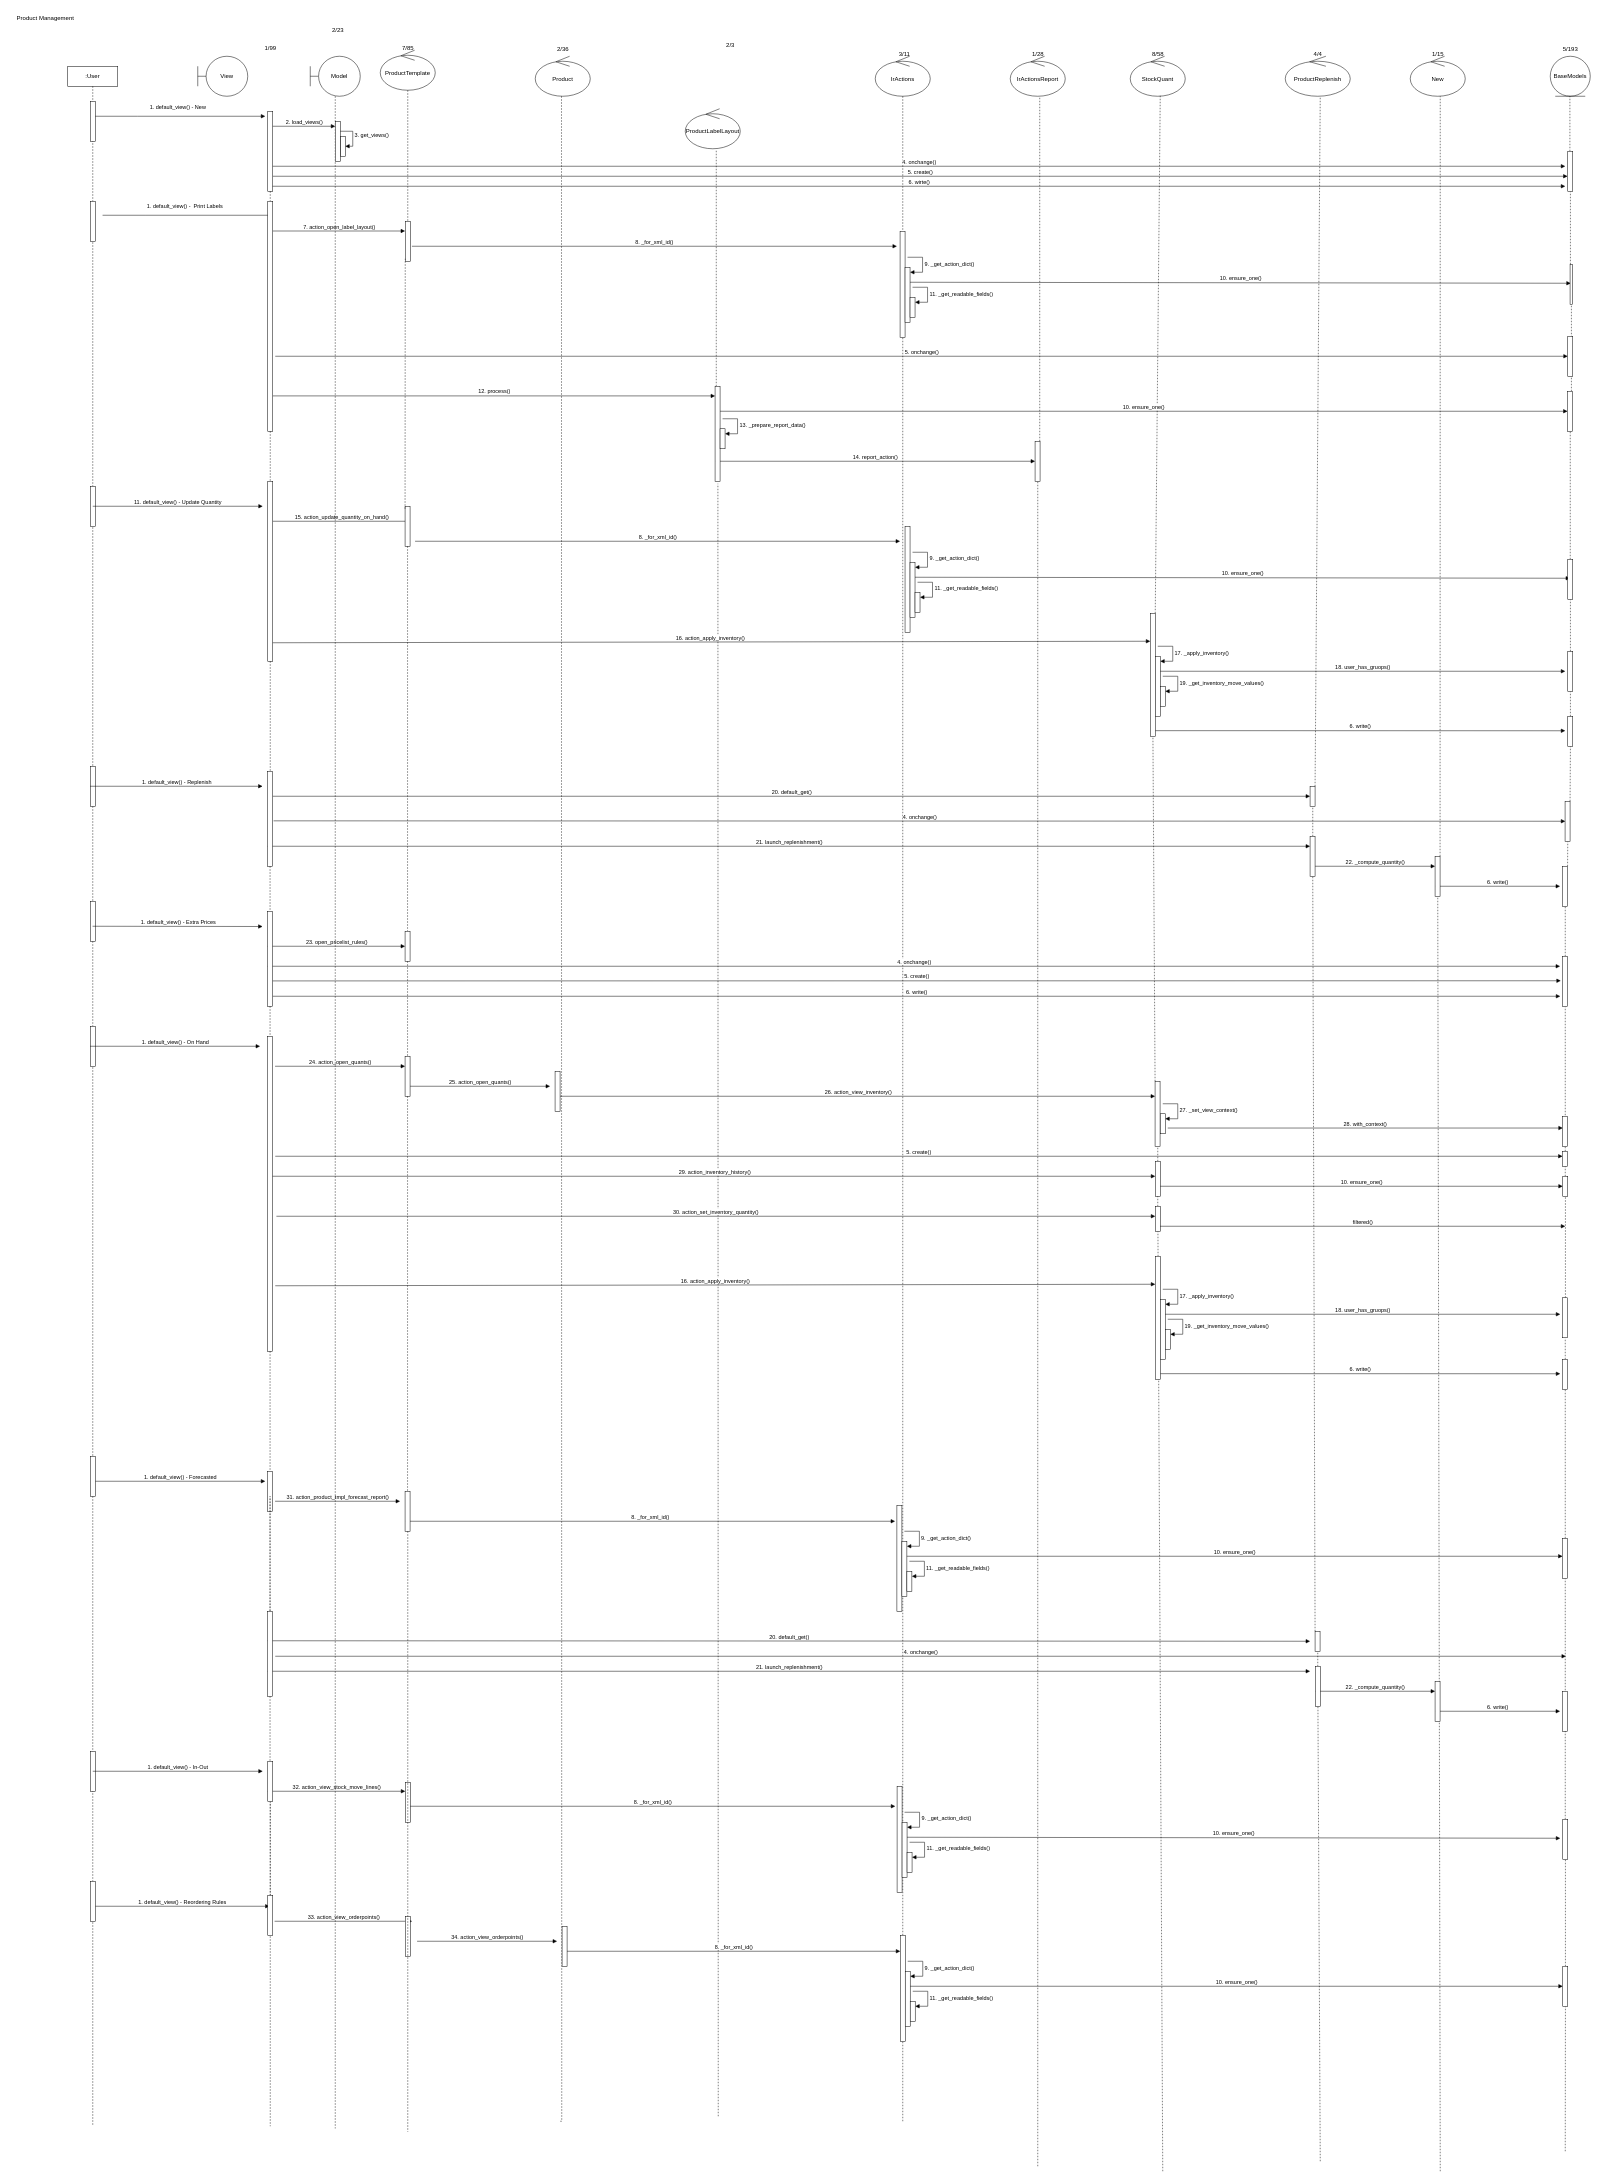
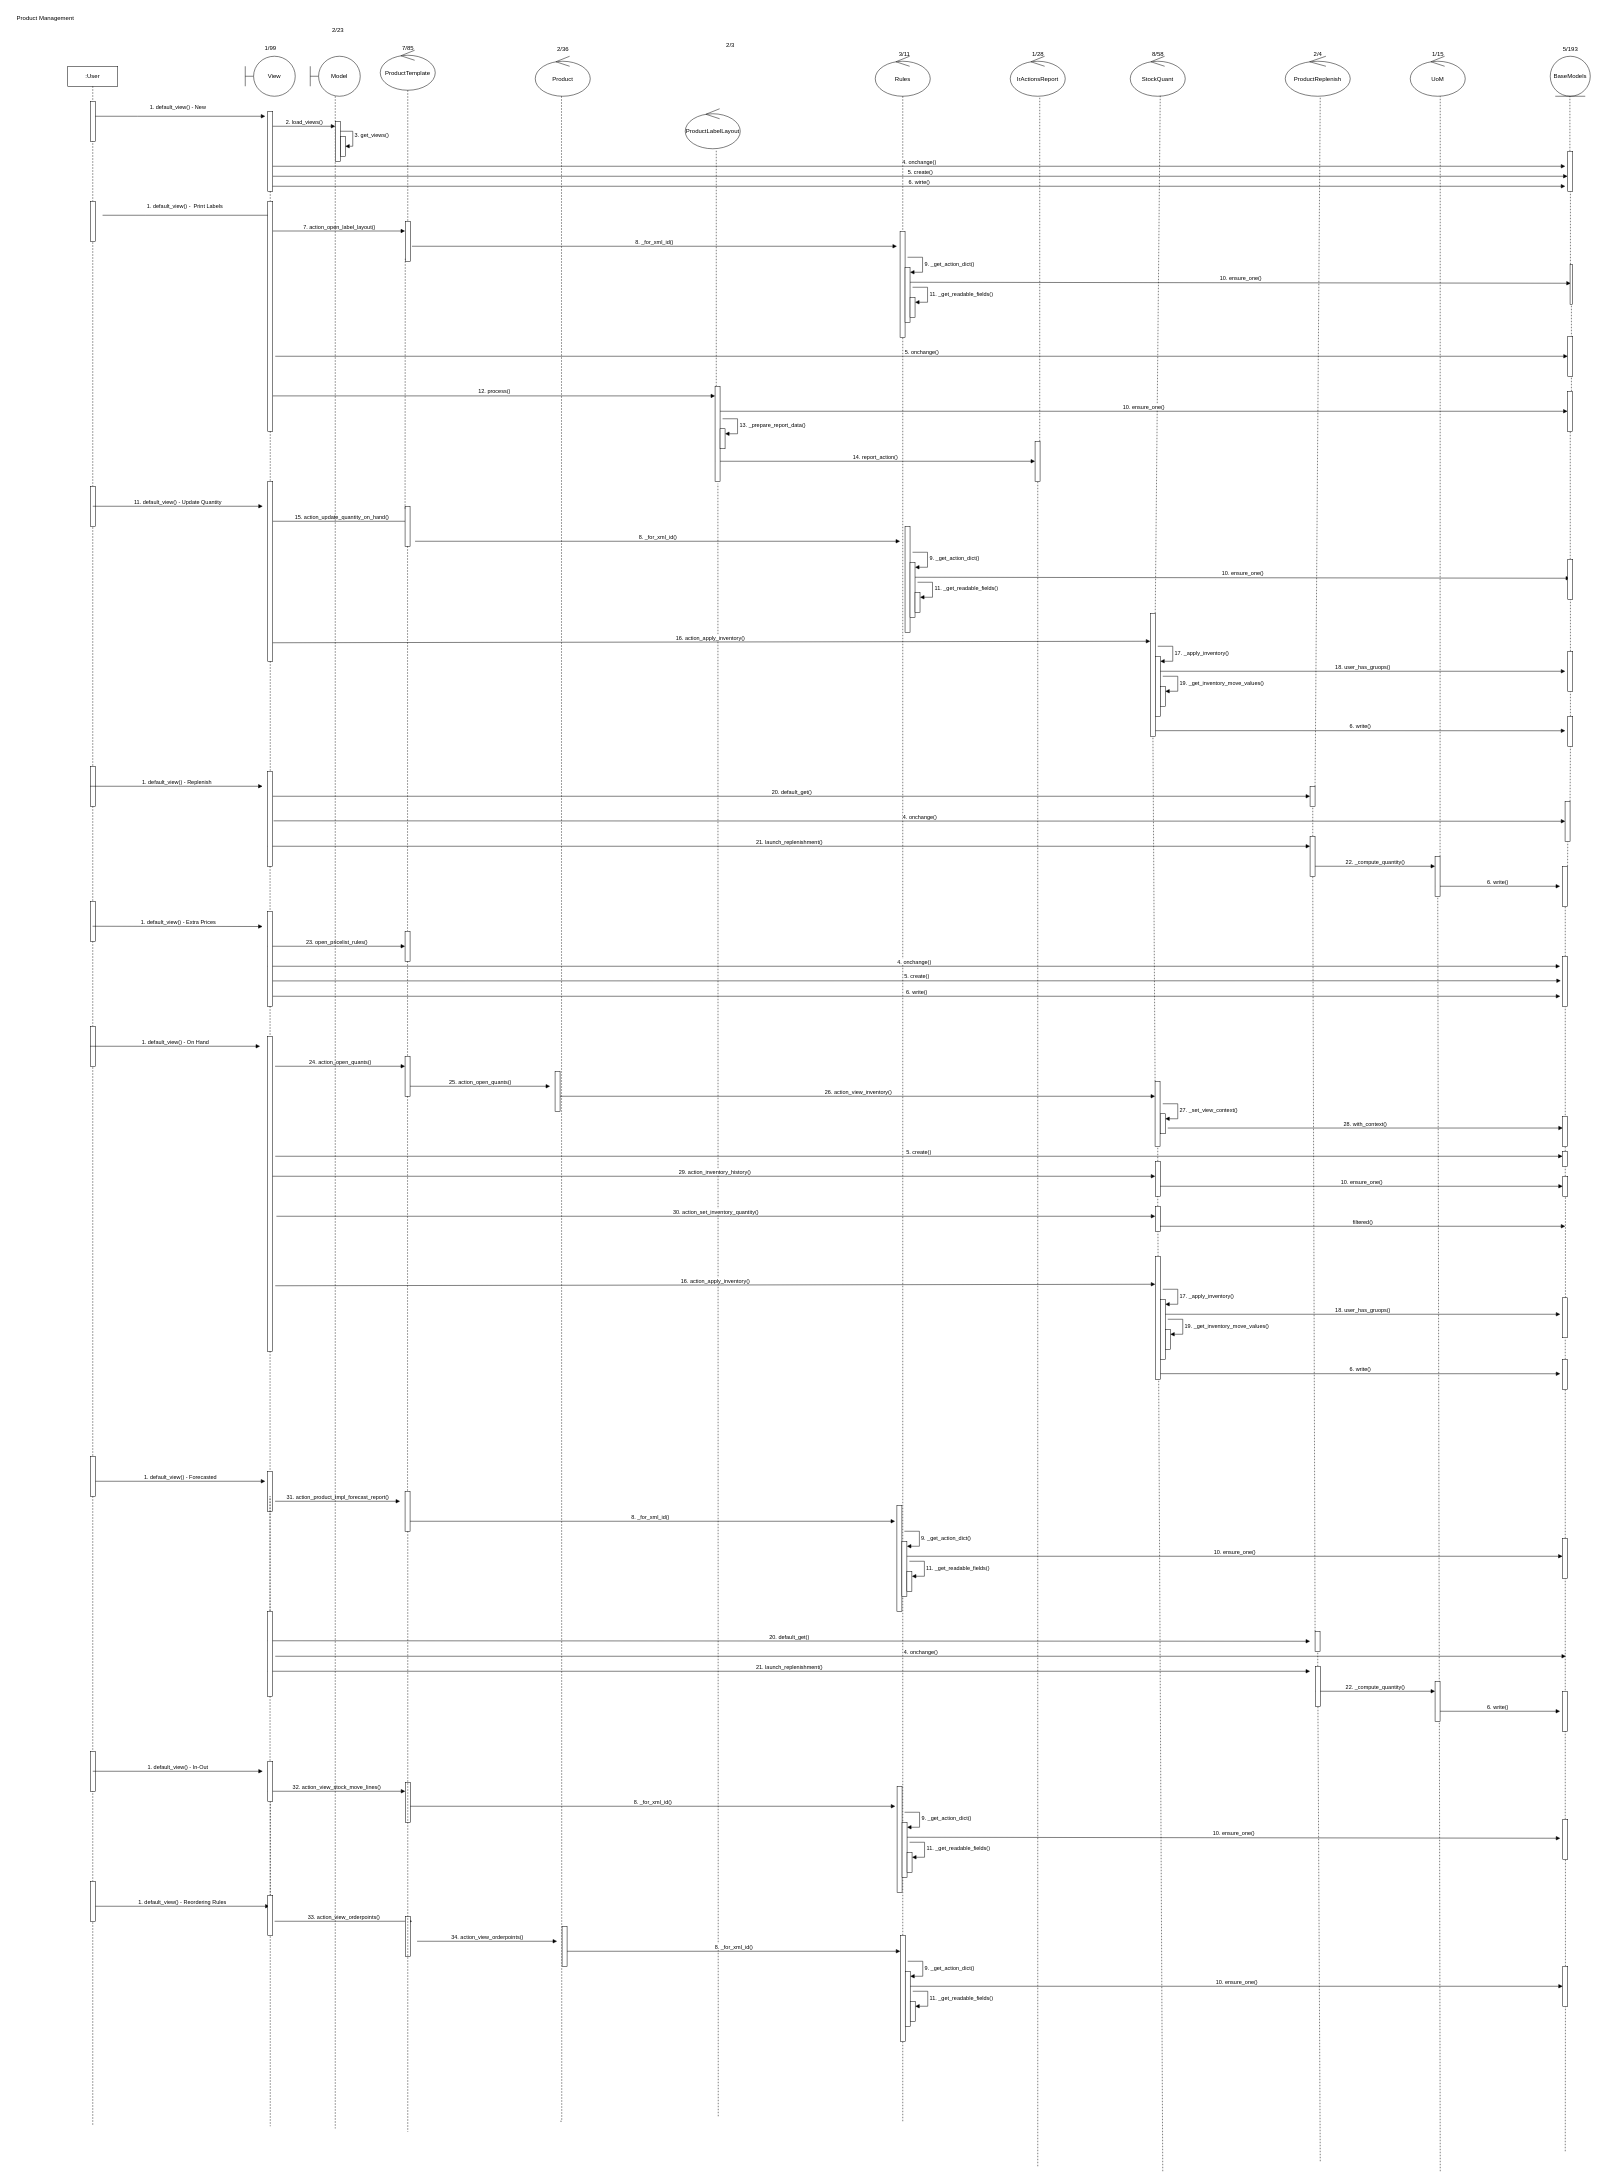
- <mxCell id="223" value="4/4" style="text;html=1;align=center;verticalAlign=middle;resizable=0;points=[];autosize=1;strokeColor=none;fillColor=none;" parent="1" vertex="1"><mxGeometry x="2614.64" y="92" width="40" height="30" as="geometry" /></mxCell>
+ <mxCell id="223" value="2/4" style="text;html=1;align=center;verticalAlign=middle;resizable=0;points=[];autosize=1;strokeColor=none;fillColor=none;" parent="1" vertex="1"><mxGeometry x="2614.64" y="92" width="40" height="30" as="geometry" /></mxCell>
- <mxCell id="13" value="View" style="shape=umlBoundary;whiteSpace=wrap;html=1;" parent="1" vertex="1"><mxGeometry x="395" y="112" width="100" height="80" as="geometry" /></mxCell>
+ <mxCell id="13" value="View" style="shape=umlBoundary;whiteSpace=wrap;html=1;" parent="1" vertex="1"><mxGeometry x="490" y="112" width="100" height="80" as="geometry" /></mxCell>
- <mxCell id="16" value="IrActions" style="ellipse;shape=umlControl;whiteSpace=wrap;html=1;" parent="1" vertex="1"><mxGeometry x="1750" y="112" width="110" height="80" as="geometry" /></mxCell>
+ <mxCell id="16" value="Rules" style="ellipse;shape=umlControl;whiteSpace=wrap;html=1;" parent="1" vertex="1"><mxGeometry x="1750" y="112" width="110" height="80" as="geometry" /></mxCell>
- <mxCell id="27" value="New" style="ellipse;shape=umlControl;whiteSpace=wrap;html=1;" parent="1" vertex="1"><mxGeometry x="2820" y="112" width="110" height="80" as="geometry" /></mxCell>
+ <mxCell id="27" value="UoM" style="ellipse;shape=umlControl;whiteSpace=wrap;html=1;" parent="1" vertex="1"><mxGeometry x="2820" y="112" width="110" height="80" as="geometry" /></mxCell>
